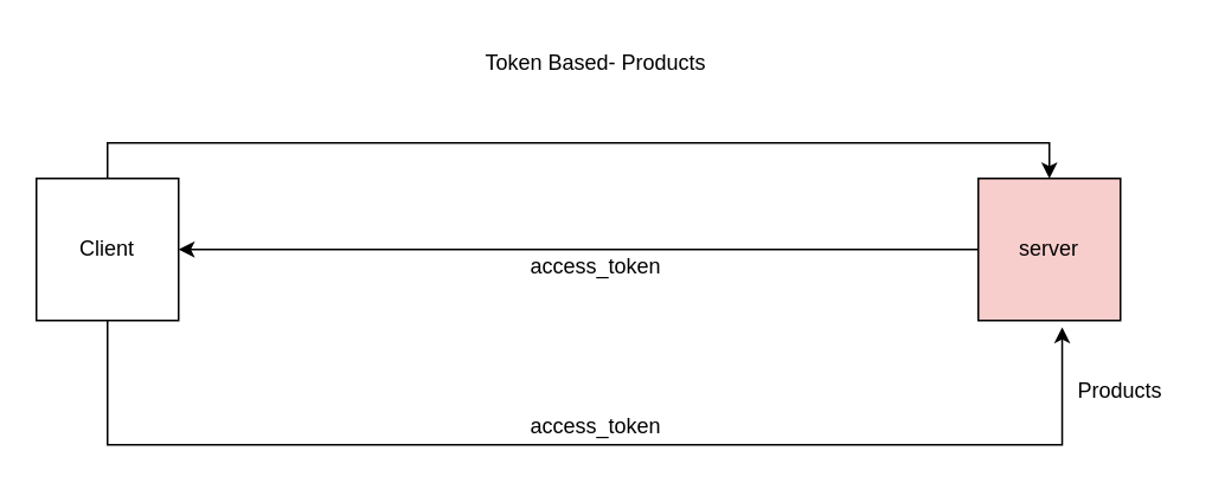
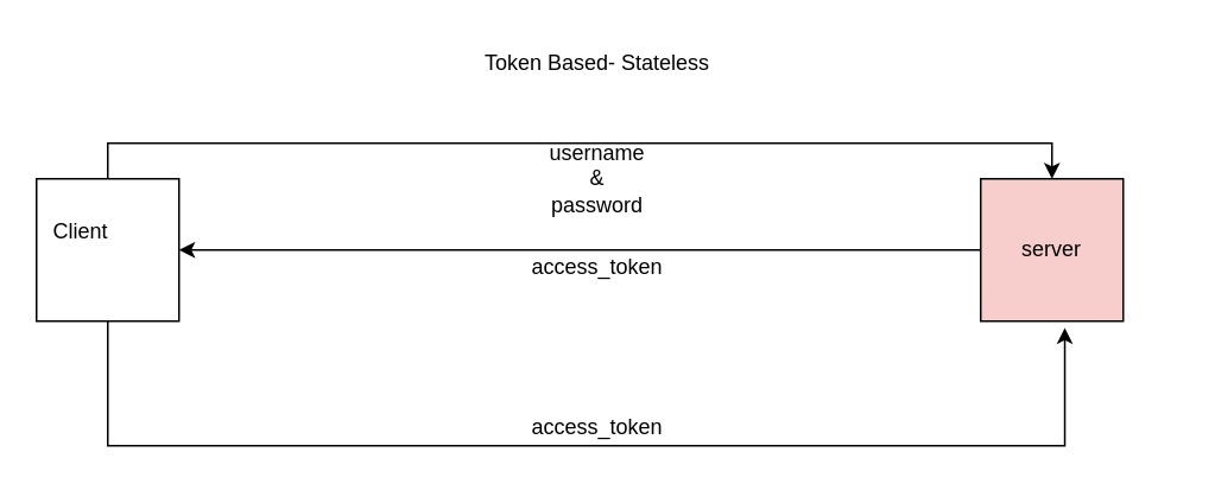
- <mxCell id="8" value="Token Based- Products" style="text;html=1;strokeColor=none;fillColor=none;align=center;verticalAlign=middle;whiteSpace=wrap;rounded=0;" vertex="1" parent="1"><mxGeometry x="270" y="20" width="130" height="30" as="geometry" /></mxCell>
+ <mxCell id="8" value="Token Based- Stateless" style="text;html=1;strokeColor=none;fillColor=none;align=center;verticalAlign=middle;whiteSpace=wrap;rounded=0;" vertex="1" parent="1"><mxGeometry x="270" y="20" width="130" height="30" as="geometry" /></mxCell>
+ <mxCell id="9" value="username &amp;amp; password" style="text;html=1;strokeColor=none;fillColor=none;align=center;verticalAlign=middle;whiteSpace=wrap;rounded=0;" vertex="1" parent="1"><mxGeometry x="315" y="90" width="40" height="20" as="geometry" /></mxCell>
- <mxCell id="5" value="Client" style="text;html=1;strokeColor=none;fillColor=none;align=center;verticalAlign=middle;whiteSpace=wrap;rounded=0;" vertex="1" parent="1"><mxGeometry x="40" y="130" width="40" height="20" as="geometry" /></mxCell>
+ <mxCell id="5" value="Client" style="text;html=1;strokeColor=none;fillColor=none;align=center;verticalAlign=middle;whiteSpace=wrap;rounded=0;" vertex="1" parent="1"><mxGeometry x="25" y="120" width="40" height="20" as="geometry" /></mxCell>
- <mxCell id="12" value="Products" style="text;html=1;strokeColor=none;fillColor=none;align=center;verticalAlign=middle;whiteSpace=wrap;rounded=0;" vertex="1" parent="1"><mxGeometry x="600" y="210" width="60" height="20" as="geometry" /></mxCell>
